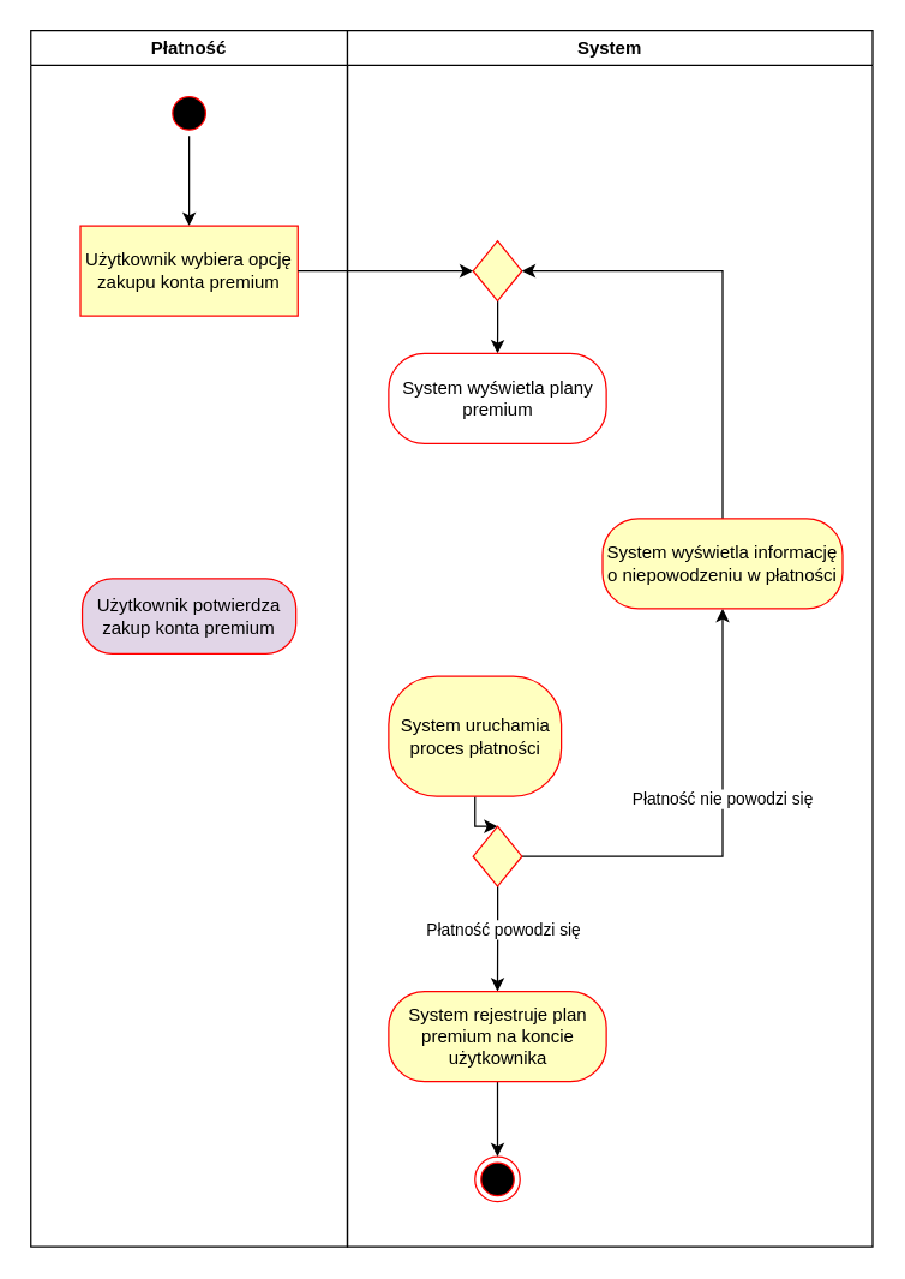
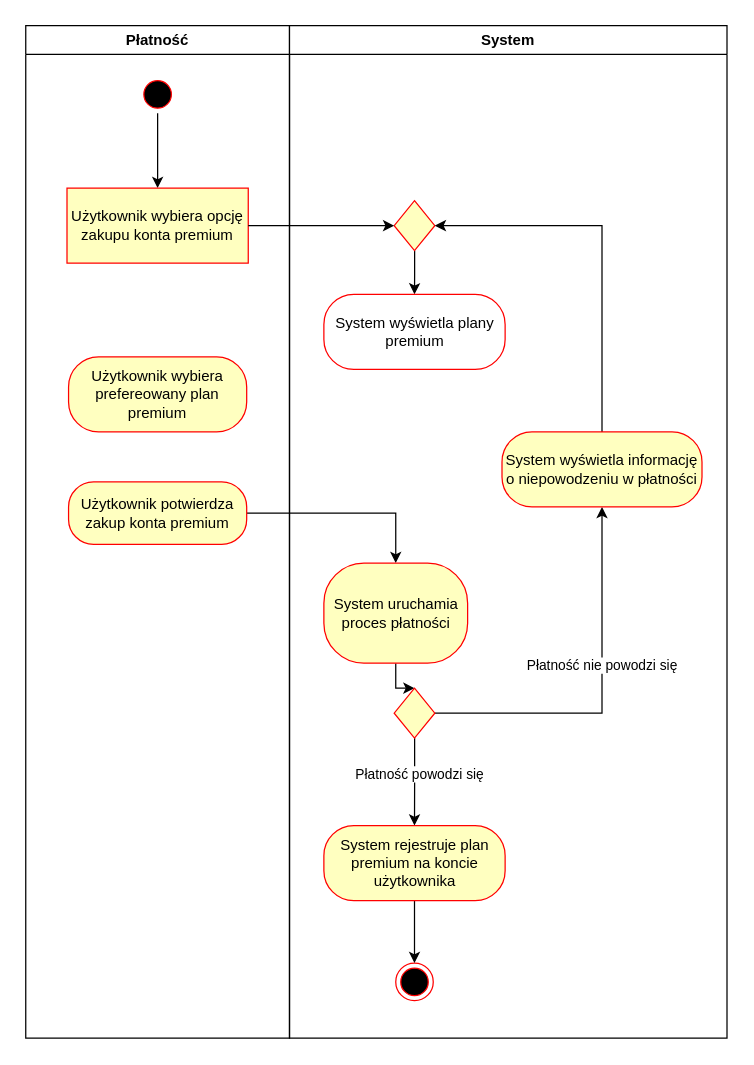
+ <mxCell id="9" value="Użytkownik wybiera prefereowany plan premium" style="rounded=1;whiteSpace=wrap;html=1;arcSize=40;fontColor=#000000;fillColor=#ffffc0;strokeColor=#ff0000;" vertex="1" parent="6"><mxGeometry x="-176.75" y="265" width="142.5" height="60" as="geometry" /></mxCell>
- <mxCell id="11" value="Użytkownik potwierdza zakup konta premium" style="rounded=1;whiteSpace=wrap;html=1;arcSize=40;fontColor=#000000;fillColor=#e1d5e7;strokeColor=#ff0000;" vertex="1" parent="6"><mxGeometry x="-176.75" y="365" width="142.5" height="50" as="geometry" /></mxCell>
+ <mxCell id="11" value="Użytkownik potwierdza zakup konta premium" style="rounded=1;whiteSpace=wrap;html=1;arcSize=40;fontColor=#000000;fillColor=#ffffc0;strokeColor=#ff0000;" vertex="1" parent="6"><mxGeometry x="-176.75" y="365" width="142.5" height="50" as="geometry" /></mxCell>
+ <mxCell id="10" style="edgeStyle=orthogonalEdgeStyle;rounded=0;orthogonalLoop=1;jettySize=auto;html=1;entryX=0.5;entryY=0;entryDx=0;entryDy=0;" edge="1" parent="6" source="11" target="15"><mxGeometry relative="1" as="geometry" /></mxCell>
